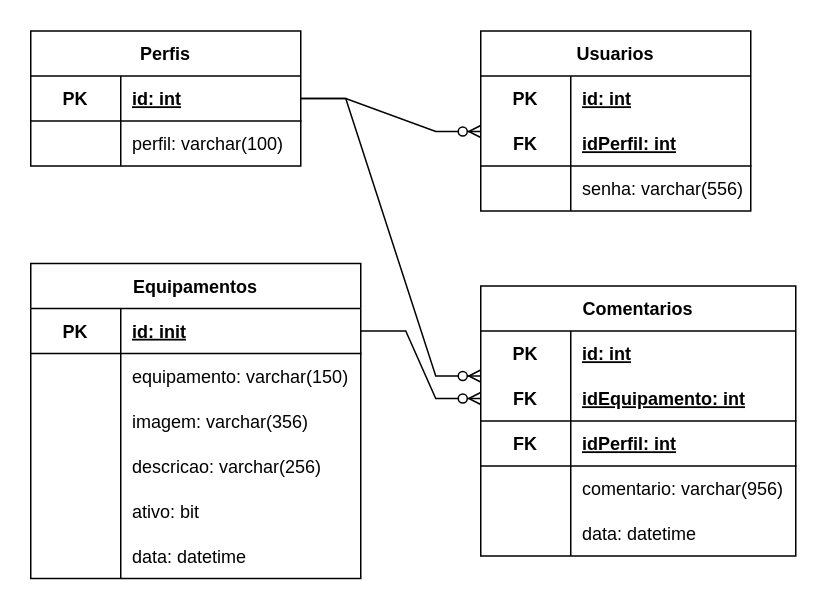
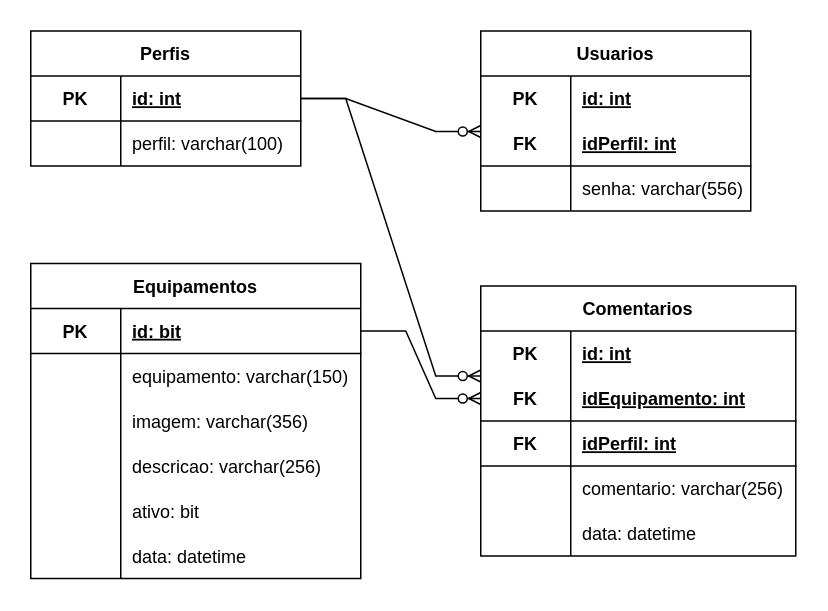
- <mxCell id="38" value="id: init" style="shape=partialRectangle;connectable=0;fillColor=none;top=0;left=0;bottom=0;right=0;align=left;spacingLeft=6;fontStyle=5;overflow=hidden;" vertex="1" parent="36"><mxGeometry x="60" width="160" height="30" as="geometry"><mxRectangle width="160" height="30" as="alternateBounds" /></mxGeometry></mxCell>
+ <mxCell id="38" value="id: bit" style="shape=partialRectangle;connectable=0;fillColor=none;top=0;left=0;bottom=0;right=0;align=left;spacingLeft=6;fontStyle=5;overflow=hidden;" vertex="1" parent="36"><mxGeometry x="60" width="160" height="30" as="geometry"><mxRectangle width="160" height="30" as="alternateBounds" /></mxGeometry></mxCell>
- <mxCell id="21" value="comentario: varchar(956)" style="shape=partialRectangle;connectable=0;fillColor=none;top=0;left=0;bottom=0;right=0;align=left;spacingLeft=6;overflow=hidden;" vertex="1" parent="19"><mxGeometry x="60" width="150" height="30" as="geometry"><mxRectangle width="150" height="30" as="alternateBounds" /></mxGeometry></mxCell>
+ <mxCell id="21" value="comentario: varchar(256)" style="shape=partialRectangle;connectable=0;fillColor=none;top=0;left=0;bottom=0;right=0;align=left;spacingLeft=6;overflow=hidden;" vertex="1" parent="19"><mxGeometry x="60" width="150" height="30" as="geometry"><mxRectangle width="150" height="30" as="alternateBounds" /></mxGeometry></mxCell>
